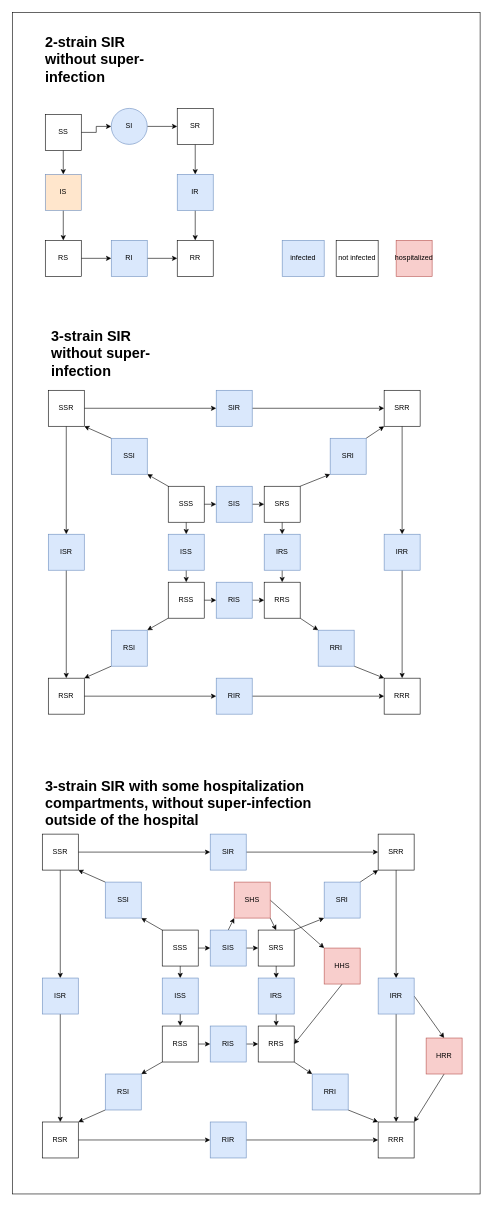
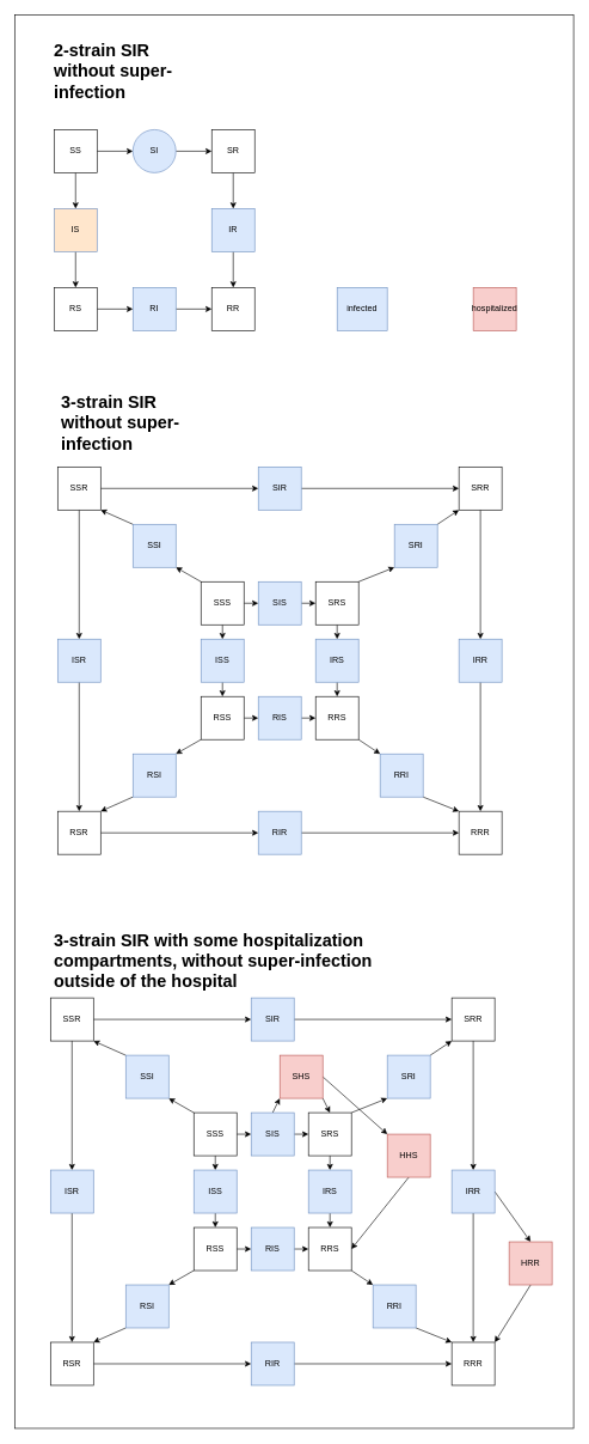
- <mxCell id="33" value="SS" style="rounded=0;whiteSpace=wrap;html=1;" vertex="1" parent="1"><mxGeometry x="75" y="190" width="60" height="60" as="geometry" /></mxCell>
+ <mxCell id="33" value="SS" style="rounded=0;whiteSpace=wrap;html=1;" vertex="1" parent="1"><mxGeometry x="75" y="180" width="60" height="60" as="geometry" /></mxCell>
- <mxCell id="64" value="not infected" style="rounded=0;whiteSpace=wrap;html=1;" vertex="1" parent="1"><mxGeometry x="560" y="400" width="70" height="60" as="geometry" /></mxCell>
